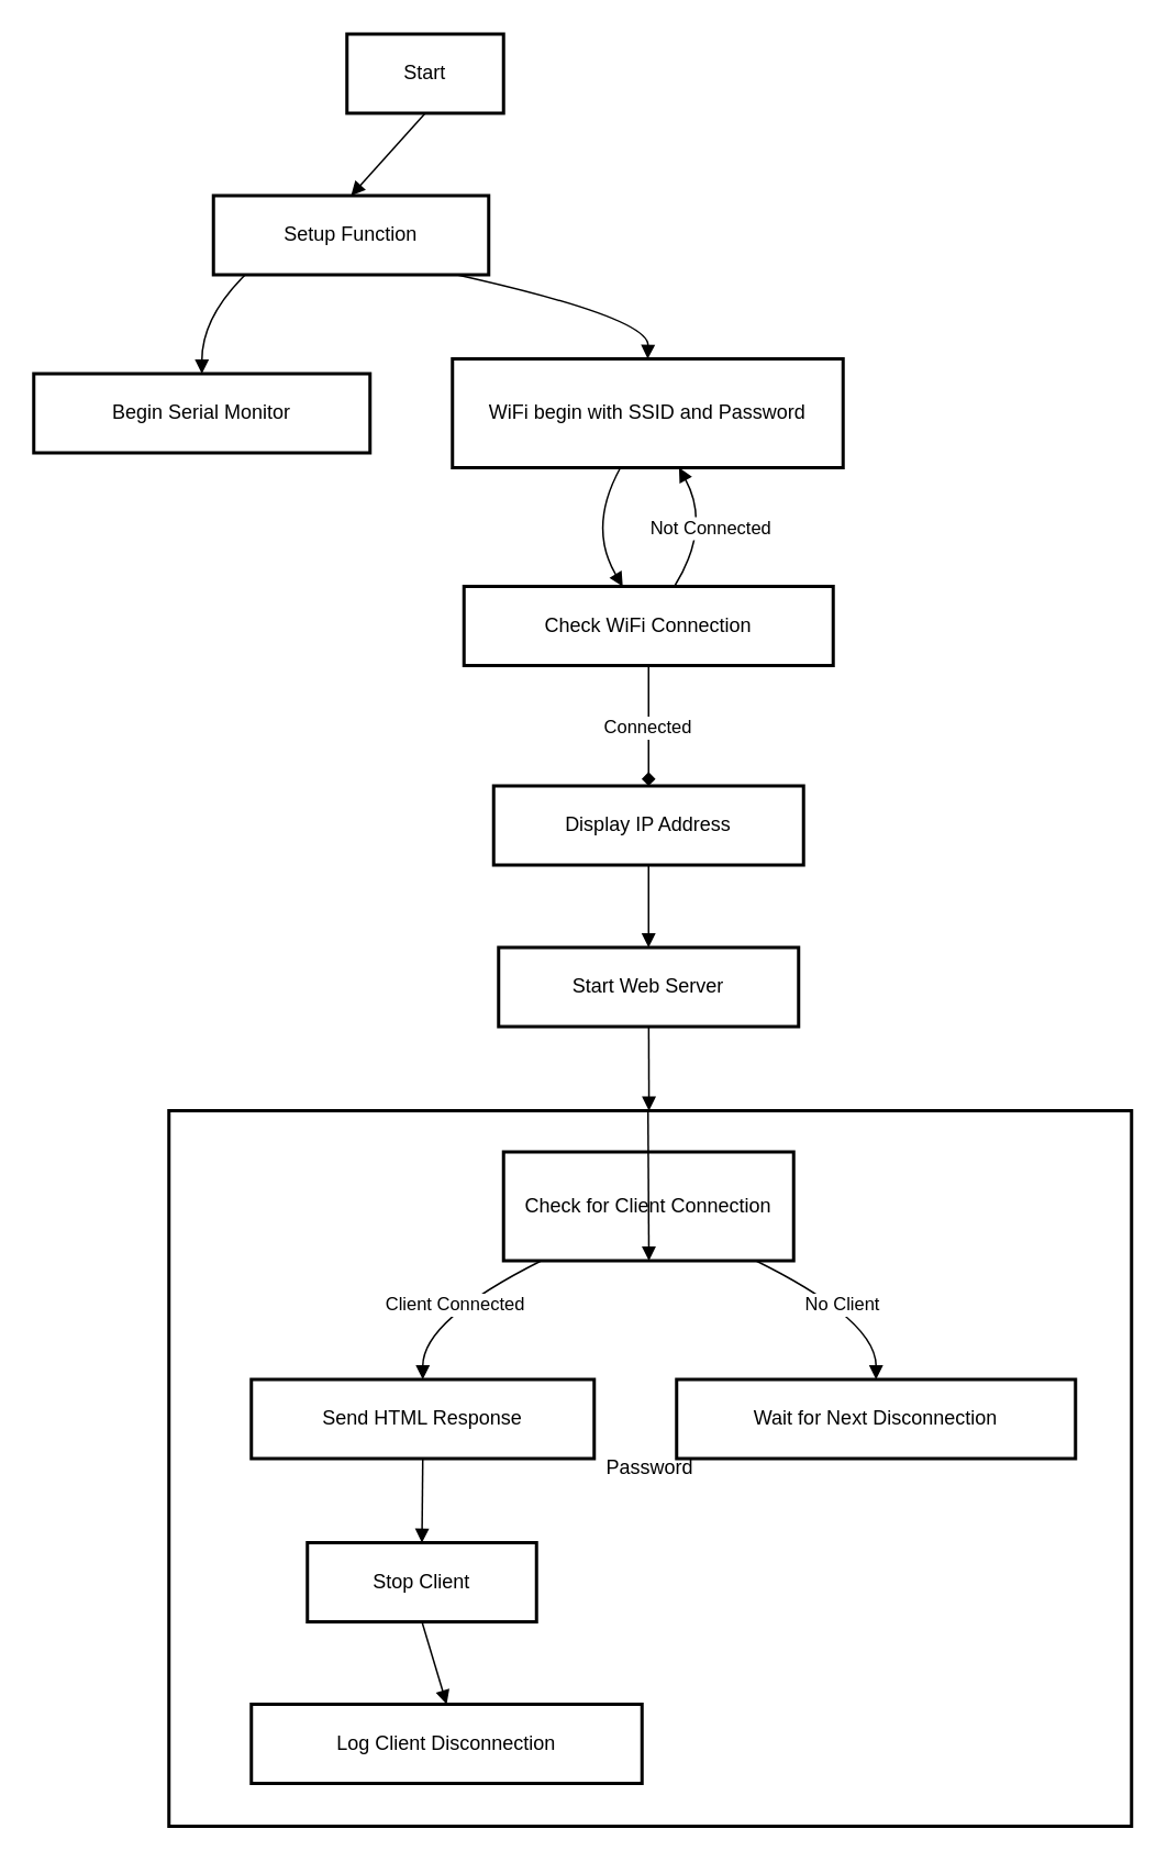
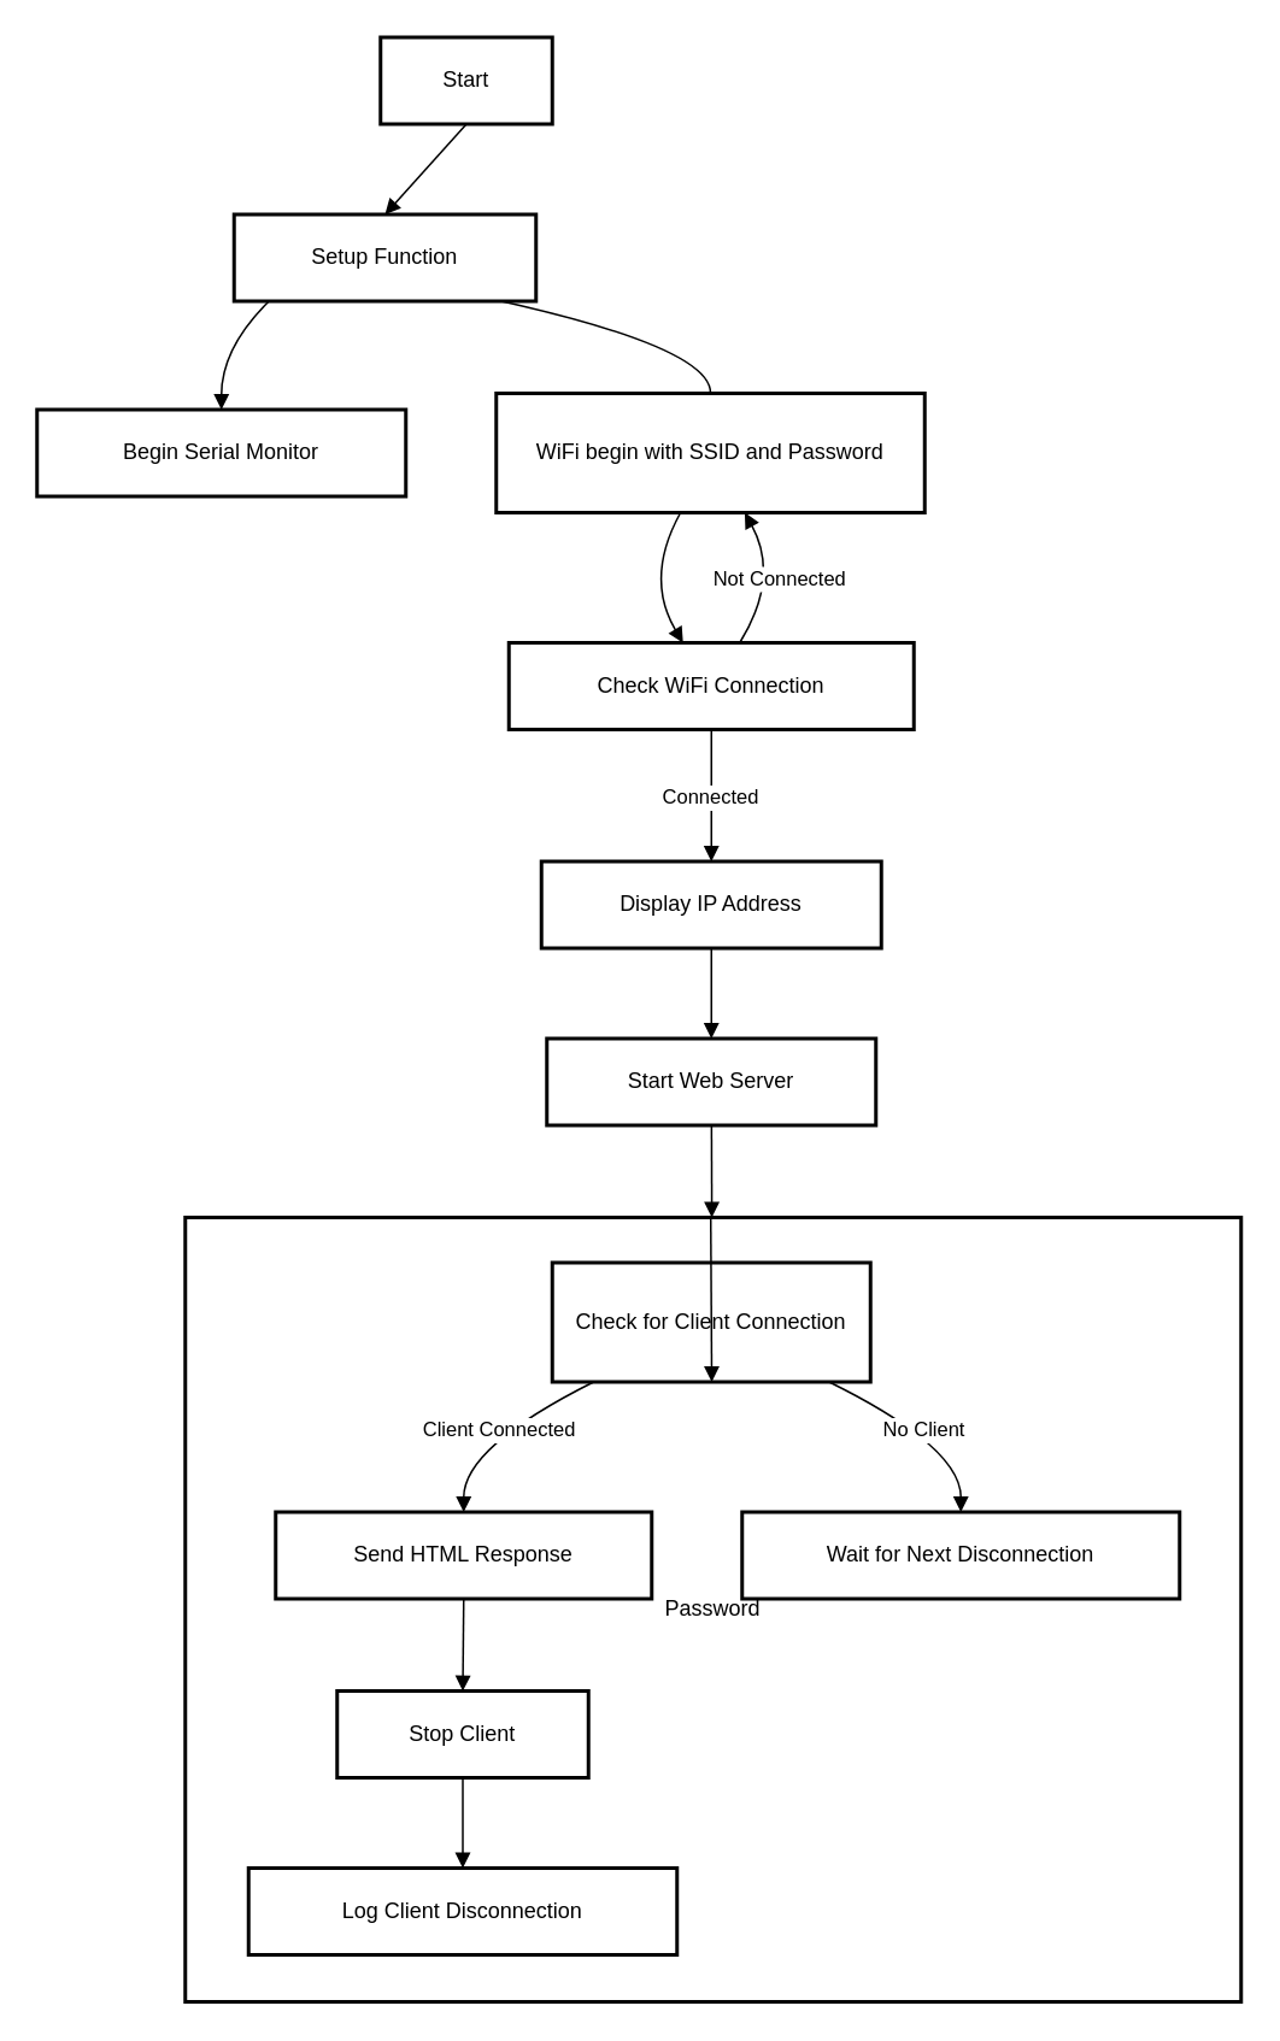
- <mxCell id="17" value="" style="curved=1;startArrow=none;endArrow=block;exitX=0.9;exitY=1.02;entryX=0.5;entryY=0;rounded=0;" edge="1" parent="1" source="4" target="6"><mxGeometry relative="1" as="geometry"><Array as="points"><mxPoint x="393" y="192" /></Array></mxGeometry></mxCell>
+ <mxCell id="17" value="" style="curved=1;startArrow=none;endArrow=none;exitX=0.9;exitY=1.02;entryX=0.5;entryY=0;rounded=0;" edge="1" parent="1" source="4" target="6"><mxGeometry relative="1" as="geometry"><Array as="points"><mxPoint x="393" y="192" /></Array></mxGeometry></mxCell>
- <mxCell id="20" value="Connected" style="curved=1;startArrow=none;endArrow=diamond;exitX=0.5;exitY=1.01;entryX=0.5;entryY=0;rounded=0;" edge="1" parent="1" source="7" target="8"><mxGeometry relative="1" as="geometry"><Array as="points" /></mxGeometry></mxCell>
+ <mxCell id="20" value="Connected" style="curved=1;startArrow=none;endArrow=block;exitX=0.5;exitY=1.01;entryX=0.5;entryY=0;rounded=0;" edge="1" parent="1" source="7" target="8"><mxGeometry relative="1" as="geometry"><Array as="points" /></mxGeometry></mxCell>
- <mxCell id="13" value="Log Client Disconnection" style="whiteSpace=wrap;strokeWidth=2;" vertex="1" parent="1"><mxGeometry x="152" y="1033" width="237" height="48" as="geometry" /></mxCell>
+ <mxCell id="13" value="Log Client Disconnection" style="whiteSpace=wrap;strokeWidth=2;" vertex="1" parent="1"><mxGeometry x="137" y="1033" width="237" height="48" as="geometry" /></mxCell>
